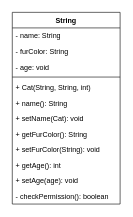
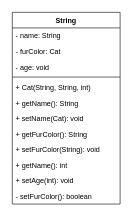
- <mxCell id="4" value="- furColor: String" style="text;strokeColor=none;fillColor=none;align=left;verticalAlign=top;spacingLeft=4;spacingRight=4;overflow=hidden;rotatable=0;points=[[0,0.5],[1,0.5]];portConstraint=eastwest;" vertex="1" parent="2"><mxGeometry y="52" width="180" height="26" as="geometry" /></mxCell>
+ <mxCell id="4" value="- furColor: Cat" style="text;strokeColor=none;fillColor=none;align=left;verticalAlign=top;spacingLeft=4;spacingRight=4;overflow=hidden;rotatable=0;points=[[0,0.5],[1,0.5]];portConstraint=eastwest;" vertex="1" parent="2"><mxGeometry y="52" width="180" height="26" as="geometry" /></mxCell>
- <mxCell id="8" value="+ name(): String" style="text;strokeColor=none;fillColor=none;align=left;verticalAlign=top;spacingLeft=4;spacingRight=4;overflow=hidden;rotatable=0;points=[[0,0.5],[1,0.5]];portConstraint=eastwest;" vertex="1" parent="2"><mxGeometry y="138" width="180" height="26" as="geometry" /></mxCell>
+ <mxCell id="8" value="+ getName(): String" style="text;strokeColor=none;fillColor=none;align=left;verticalAlign=top;spacingLeft=4;spacingRight=4;overflow=hidden;rotatable=0;points=[[0,0.5],[1,0.5]];portConstraint=eastwest;" vertex="1" parent="2"><mxGeometry y="138" width="180" height="26" as="geometry" /></mxCell>
- <mxCell id="12" value="+ getAge(): int" style="text;strokeColor=none;fillColor=none;align=left;verticalAlign=top;spacingLeft=4;spacingRight=4;overflow=hidden;rotatable=0;points=[[0,0.5],[1,0.5]];portConstraint=eastwest;" vertex="1" parent="2"><mxGeometry y="242" width="180" height="26" as="geometry" /></mxCell>
+ <mxCell id="12" value="+ getName(): int" style="text;strokeColor=none;fillColor=none;align=left;verticalAlign=top;spacingLeft=4;spacingRight=4;overflow=hidden;rotatable=0;points=[[0,0.5],[1,0.5]];portConstraint=eastwest;" vertex="1" parent="2"><mxGeometry y="242" width="180" height="26" as="geometry" /></mxCell>
- <mxCell id="13" value="+ setAge(age): void" style="text;strokeColor=none;fillColor=none;align=left;verticalAlign=top;spacingLeft=4;spacingRight=4;overflow=hidden;rotatable=0;points=[[0,0.5],[1,0.5]];portConstraint=eastwest;" vertex="1" parent="2"><mxGeometry y="268" width="180" height="26" as="geometry" /></mxCell>
+ <mxCell id="13" value="+ setAge(int): void" style="text;strokeColor=none;fillColor=none;align=left;verticalAlign=top;spacingLeft=4;spacingRight=4;overflow=hidden;rotatable=0;points=[[0,0.5],[1,0.5]];portConstraint=eastwest;" vertex="1" parent="2"><mxGeometry y="268" width="180" height="26" as="geometry" /></mxCell>
- <mxCell id="14" value="- checkPermission(): boolean" style="text;strokeColor=none;fillColor=none;align=left;verticalAlign=top;spacingLeft=4;spacingRight=4;overflow=hidden;rotatable=0;points=[[0,0.5],[1,0.5]];portConstraint=eastwest;" vertex="1" parent="2"><mxGeometry y="294" width="180" height="26" as="geometry" /></mxCell>
+ <mxCell id="14" value="- setFurColor(): boolean" style="text;strokeColor=none;fillColor=none;align=left;verticalAlign=top;spacingLeft=4;spacingRight=4;overflow=hidden;rotatable=0;points=[[0,0.5],[1,0.5]];portConstraint=eastwest;" vertex="1" parent="2"><mxGeometry y="294" width="180" height="26" as="geometry" /></mxCell>
